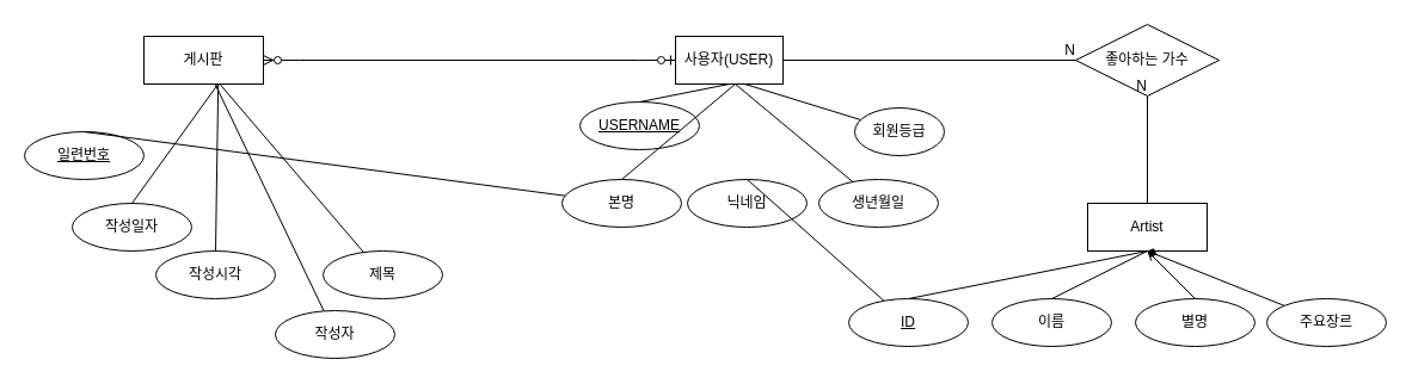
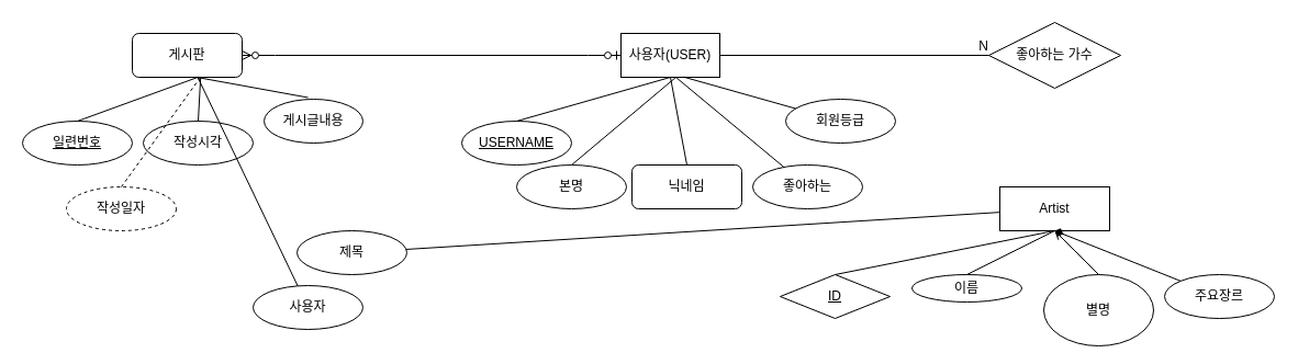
- <mxCell id="8" value="게시판" style="whiteSpace=wrap;html=1;align=center;" parent="1" vertex="1"><mxGeometry x="120" y="30" width="100" height="40" as="geometry" /></mxCell>
+ <mxCell id="8" value="게시판" style="whiteSpace=wrap;html=1;align=center;rounded=1;" parent="1" vertex="1"><mxGeometry x="120" y="30" width="100" height="40" as="geometry" /></mxCell>
+ <mxCell id="14" value="" style="endArrow=none;html=1;rounded=0;entryX=0.446;entryY=-0.037;entryDx=0;entryDy=0;entryPerimeter=0;exitX=0.576;exitY=0.995;exitDx=0;exitDy=0;exitPerimeter=0;" parent="1" source="8" target="7" edge="1"><mxGeometry width="50" height="50" relative="1" as="geometry"><mxPoint x="220" y="170" as="sourcePoint" /><mxPoint x="406" y="299.4" as="targetPoint" /></mxGeometry></mxCell>
- <mxCell id="15" value="USERNAME" style="ellipse;whiteSpace=wrap;html=1;align=center;fontStyle=4;" parent="1" vertex="1"><mxGeometry x="485" y="85" width="100" height="40" as="geometry" /></mxCell>
+ <mxCell id="15" value="USERNAME" style="ellipse;whiteSpace=wrap;html=1;align=center;fontStyle=4;" parent="1" vertex="1"><mxGeometry x="420" y="110" width="100" height="40" as="geometry" /></mxCell>
+ <mxCell id="7" value="게시글내용" style="ellipse;whiteSpace=wrap;html=1;align=center;" parent="1" vertex="1"><mxGeometry x="240" y="90" width="90" height="40" as="geometry" /></mxCell>
- <mxCell id="19" value="회원등급" style="ellipse;whiteSpace=wrap;html=1;align=center;" parent="1" vertex="1"><mxGeometry x="715" y="90" width="75" height="40" as="geometry" /></mxCell>
+ <mxCell id="19" value="회원등급" style="ellipse;whiteSpace=wrap;html=1;align=center;" parent="1" vertex="1"><mxGeometry x="715" y="90" width="100" height="40" as="geometry" /></mxCell>
- <mxCell id="10" value="" style="endArrow=none;html=1;rounded=0;exitX=0.5;exitY=0;exitDx=0;exitDy=0;entryX=0.622;entryY=0.995;entryDx=0;entryDy=0;entryPerimeter=0;" parent="1" source="3" target="8" edge="1"><mxGeometry width="50" height="50" relative="1" as="geometry"><mxPoint x="50" y="390" as="sourcePoint" /><mxPoint x="220" y="170" as="targetPoint" /></mxGeometry></mxCell>
+ <mxCell id="10" value="" style="endArrow=none;html=1;rounded=0;exitX=0.5;exitY=0;exitDx=0;exitDy=0;entryX=0.622;entryY=0.995;entryDx=0;entryDy=0;entryPerimeter=0;dashed=1;" parent="1" source="3" target="8" edge="1"><mxGeometry width="50" height="50" relative="1" as="geometry"><mxPoint x="50" y="390" as="sourcePoint" /><mxPoint x="220" y="170" as="targetPoint" /></mxGeometry></mxCell>
- <mxCell id="39" value="" style="endArrow=none;html=1;rounded=0;entryX=0.5;entryY=1;entryDx=0;entryDy=0;exitX=0.5;exitY=0;exitDx=0;exitDy=0;" parent="1" source="31" target="36" edge="1"><mxGeometry relative="1" as="geometry"><mxPoint x="1060" y="250" as="sourcePoint" /><mxPoint x="980" y="40" as="targetPoint" /></mxGeometry></mxCell>
- <mxCell id="40" value="N" style="resizable=0;html=1;align=right;verticalAlign=bottom;" parent="39" connectable="0" vertex="1"><mxGeometry x="1" relative="1" as="geometry" /></mxCell>
- <mxCell id="9" value="" style="endArrow=none;html=1;rounded=0;exitX=0.5;exitY=0;exitDx=0;exitDy=0;" parent="1" source="2" target="16" edge="1"><mxGeometry width="50" height="50" relative="1" as="geometry"><mxPoint x="90" y="350" as="sourcePoint" /><mxPoint x="140" y="300" as="targetPoint" /></mxGeometry></mxCell>
+ <mxCell id="9" value="" style="endArrow=none;html=1;rounded=0;entryX=0.605;entryY=0.992;entryDx=0;entryDy=0;entryPerimeter=0;exitX=0.5;exitY=0;exitDx=0;exitDy=0;" parent="1" source="2" target="8" edge="1"><mxGeometry width="50" height="50" relative="1" as="geometry"><mxPoint x="90" y="350" as="sourcePoint" /><mxPoint x="140" y="300" as="targetPoint" /></mxGeometry></mxCell>
- <mxCell id="13" value="" style="endArrow=none;html=1;rounded=0;entryX=0.632;entryY=0.992;entryDx=0;entryDy=0;entryPerimeter=0;" parent="1" source="6" target="8" edge="1"><mxGeometry width="50" height="50" relative="1" as="geometry"><mxPoint x="80" y="420" as="sourcePoint" /><mxPoint x="200" y="230" as="targetPoint" /></mxGeometry></mxCell>
+ <mxCell id="13" value="" style="endArrow=none;html=1;rounded=0;" parent="1" source="6" target="31" edge="1"><mxGeometry width="50" height="50" relative="1" as="geometry"><mxPoint x="80" y="420" as="sourcePoint" /><mxPoint x="200" y="230" as="targetPoint" /></mxGeometry></mxCell>
- <mxCell id="17" value="닉네임" style="ellipse;whiteSpace=wrap;html=1;align=center;" parent="1" vertex="1"><mxGeometry x="575" y="150" width="100" height="40" as="geometry" /></mxCell>
+ <mxCell id="17" value="닉네임" style="whiteSpace=wrap;html=1;align=center;rounded=1;" parent="1" vertex="1"><mxGeometry x="575" y="150" width="100" height="40" as="geometry" /></mxCell>
- <mxCell id="18" value="생년월일" style="ellipse;whiteSpace=wrap;html=1;align=center;" parent="1" vertex="1"><mxGeometry x="685" y="150" width="100" height="40" as="geometry" /></mxCell>
+ <mxCell id="18" value="좋아하는" style="ellipse;whiteSpace=wrap;html=1;align=center;" parent="1" vertex="1"><mxGeometry x="685" y="150" width="100" height="40" as="geometry" /></mxCell>
- <mxCell id="3" value="작성일자" style="ellipse;whiteSpace=wrap;html=1;align=center;" parent="1" vertex="1"><mxGeometry x="60" y="170" width="100" height="40" as="geometry" /></mxCell>
+ <mxCell id="3" value="작성일자" style="ellipse;whiteSpace=wrap;html=1;align=center;dashed=1;" parent="1" vertex="1"><mxGeometry x="60" y="170" width="100" height="40" as="geometry" /></mxCell>
- <mxCell id="23" value="" style="endArrow=none;html=1;rounded=0;exitX=0.5;exitY=0;exitDx=0;exitDy=0;" parent="1" source="17" target="27" edge="1"><mxGeometry width="50" height="50" relative="1" as="geometry"><mxPoint x="465" y="300" as="sourcePoint" /><mxPoint x="605" y="130" as="targetPoint" /></mxGeometry></mxCell>
+ <mxCell id="23" value="" style="endArrow=none;html=1;rounded=0;exitX=0.5;exitY=0;exitDx=0;exitDy=0;entryX=0.5;entryY=1;entryDx=0;entryDy=0;" parent="1" source="17" target="20" edge="1"><mxGeometry width="50" height="50" relative="1" as="geometry"><mxPoint x="465" y="300" as="sourcePoint" /><mxPoint x="605" y="130" as="targetPoint" /></mxGeometry></mxCell>
- <mxCell id="4" value="작성시각" style="ellipse;whiteSpace=wrap;html=1;align=center;" parent="1" vertex="1"><mxGeometry x="130" y="210" width="100" height="40" as="geometry" /></mxCell>
+ <mxCell id="4" value="작성시각" style="ellipse;whiteSpace=wrap;html=1;align=center;" parent="1" vertex="1"><mxGeometry x="130" y="110" width="100" height="40" as="geometry" /></mxCell>
- <mxCell id="27" value="ID" style="ellipse;whiteSpace=wrap;html=1;align=center;fontStyle=4;" parent="1" vertex="1"><mxGeometry x="710" y="250" width="100" height="40" as="geometry" /></mxCell>
+ <mxCell id="27" value="ID" style="rhombus;whiteSpace=wrap;html=1;align=center;fontStyle=4;" parent="1" vertex="1"><mxGeometry x="710" y="250" width="100" height="40" as="geometry" /></mxCell>
- <mxCell id="28" value="이름" style="ellipse;whiteSpace=wrap;html=1;align=center;" parent="1" vertex="1"><mxGeometry x="830" y="250" width="100" height="40" as="geometry" /></mxCell>
+ <mxCell id="28" value="이름" style="ellipse;whiteSpace=wrap;html=1;align=center;" parent="1" vertex="1"><mxGeometry x="830" y="250" width="100" height="25" as="geometry" /></mxCell>
- <mxCell id="29" value="별명" style="ellipse;whiteSpace=wrap;html=1;align=center;" parent="1" vertex="1"><mxGeometry x="950" y="250" width="100" height="40" as="geometry" /></mxCell>
+ <mxCell id="29" value="별명" style="ellipse;whiteSpace=wrap;html=1;align=center;" parent="1" vertex="1"><mxGeometry x="950" y="250" width="100" height="65" as="geometry" /></mxCell>
- <mxCell id="5" value="작성자" style="ellipse;whiteSpace=wrap;html=1;align=center;" parent="1" vertex="1"><mxGeometry x="230" y="260" width="100" height="40" as="geometry" /></mxCell>
+ <mxCell id="5" value="사용자" style="ellipse;whiteSpace=wrap;html=1;align=center;" parent="1" vertex="1"><mxGeometry x="230" y="260" width="100" height="40" as="geometry" /></mxCell>
